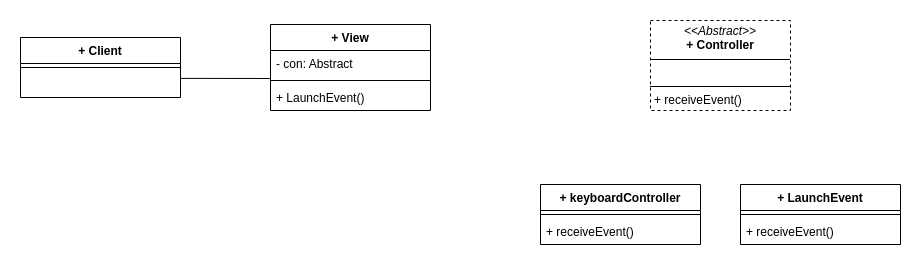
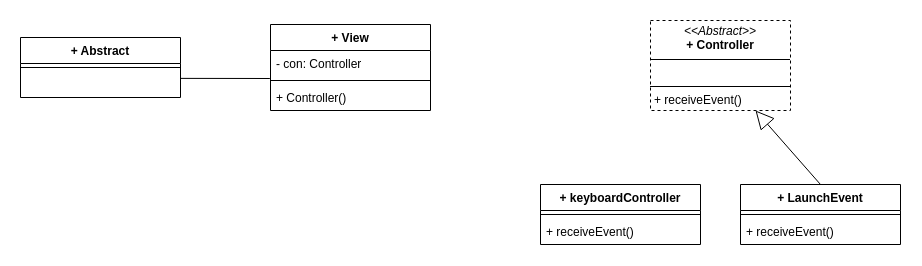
- <mxCell id="7" value="+ Client" style="swimlane;fontStyle=1;align=center;verticalAlign=top;childLayout=stackLayout;horizontal=1;startSize=26;horizontalStack=0;resizeParent=1;resizeParentMax=0;resizeLast=0;collapsible=1;marginBottom=0;whiteSpace=wrap;html=1;fillColor=none;" vertex="1" parent="1"><mxGeometry y="37" width="160" height="60" as="geometry" x="20" /></mxCell>
+ <mxCell id="7" value="+ Abstract" style="swimlane;fontStyle=1;align=center;verticalAlign=top;childLayout=stackLayout;horizontal=1;startSize=26;horizontalStack=0;resizeParent=1;resizeParentMax=0;resizeLast=0;collapsible=1;marginBottom=0;whiteSpace=wrap;html=1;fillColor=none;" vertex="1" parent="1"><mxGeometry y="37" width="160" height="60" as="geometry" x="20" /></mxCell>
- <mxCell id="4" value="- con: Abstract" style="text;strokeColor=none;fillColor=none;align=left;verticalAlign=top;spacingLeft=4;spacingRight=4;overflow=hidden;rotatable=0;points=[[0,0.5],[1,0.5]];portConstraint=eastwest;whiteSpace=wrap;html=1;" vertex="1" parent="3"><mxGeometry y="26" width="160" height="26" as="geometry" /></mxCell>
+ <mxCell id="4" value="- con: Controller" style="text;strokeColor=none;fillColor=none;align=left;verticalAlign=top;spacingLeft=4;spacingRight=4;overflow=hidden;rotatable=0;points=[[0,0.5],[1,0.5]];portConstraint=eastwest;whiteSpace=wrap;html=1;" vertex="1" parent="3"><mxGeometry y="26" width="160" height="26" as="geometry" /></mxCell>
- <mxCell id="6" value="+ LaunchEvent()" style="text;strokeColor=none;fillColor=none;align=left;verticalAlign=top;spacingLeft=4;spacingRight=4;overflow=hidden;rotatable=0;points=[[0,0.5],[1,0.5]];portConstraint=eastwest;whiteSpace=wrap;html=1;" vertex="1" parent="3"><mxGeometry y="60" width="160" height="26" as="geometry" /></mxCell>
+ <mxCell id="6" value="+ Controller()" style="text;strokeColor=none;fillColor=none;align=left;verticalAlign=top;spacingLeft=4;spacingRight=4;overflow=hidden;rotatable=0;points=[[0,0.5],[1,0.5]];portConstraint=eastwest;whiteSpace=wrap;html=1;" vertex="1" parent="3"><mxGeometry y="60" width="160" height="26" as="geometry" /></mxCell>
+ <mxCell id="16" value="" style="endArrow=block;endSize=16;endFill=0;html=1;rounded=0;entryX=0.75;entryY=1;entryDx=0;entryDy=0;exitX=0.5;exitY=0;exitDx=0;exitDy=0;" edge="1" parent="1" source="13" target="2"><mxGeometry width="160" relative="1" as="geometry"><mxPoint x="395" y="214" as="sourcePoint" /><mxPoint x="565" y="120" as="targetPoint" /></mxGeometry></mxCell>
